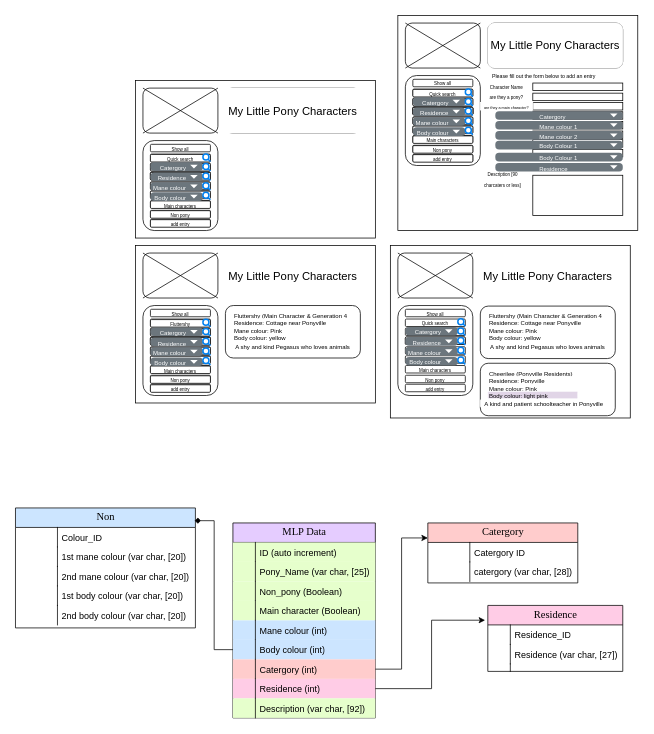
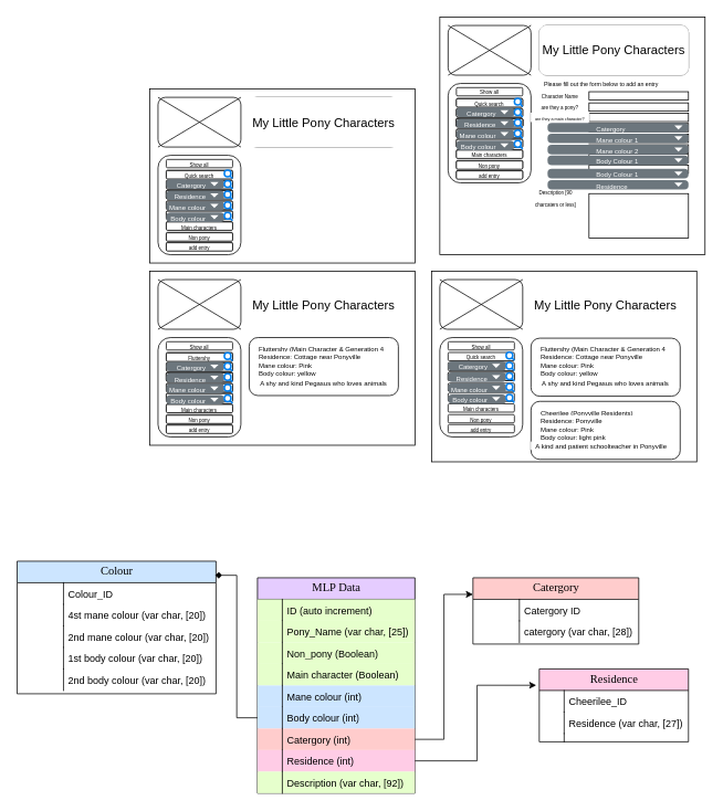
- <mxCell id="235" value="&lt;font style=&quot;font-size: 8px;&quot;&gt;Body colour: light pink&lt;/font&gt;" style="rounded=1;whiteSpace=wrap;html=1;strokeColor=#ffffff;align=left;fillColor=#e1d5e7;" vertex="1" parent="1"><mxGeometry x="650" y="521.5" width="120" height="10" as="geometry" /></mxCell>
+ <mxCell id="235" value="&lt;font style=&quot;font-size: 8px;&quot;&gt;Body colour: light pink&lt;/font&gt;" style="rounded=1;whiteSpace=wrap;html=1;strokeColor=#ffffff;align=left;" vertex="1" parent="1"><mxGeometry x="650" y="521.5" width="120" height="10" as="geometry" /></mxCell>
- <mxCell id="28" value="Non" style="swimlane;html=1;fontStyle=0;childLayout=stackLayout;horizontal=1;startSize=26;fillColor=#CCE5FF;horizontalStack=0;resizeParent=1;resizeLast=0;collapsible=1;marginBottom=0;swimlaneFillColor=#ffffff;align=center;rounded=0;shadow=0;comic=0;labelBackgroundColor=none;strokeWidth=1;fontFamily=Verdana;fontSize=14" vertex="1" parent="1"><mxGeometry y="677" width="240" height="160" as="geometry" x="20" /></mxCell>
+ <mxCell id="28" value="Colour" style="swimlane;html=1;fontStyle=0;childLayout=stackLayout;horizontal=1;startSize=26;fillColor=#CCE5FF;horizontalStack=0;resizeParent=1;resizeLast=0;collapsible=1;marginBottom=0;swimlaneFillColor=#ffffff;align=center;rounded=0;shadow=0;comic=0;labelBackgroundColor=none;strokeWidth=1;fontFamily=Verdana;fontSize=14" vertex="1" parent="1"><mxGeometry y="677" width="240" height="160" as="geometry" x="20" /></mxCell>
- <mxCell id="31" value="1st mane colour (var char, [20])" style="shape=partialRectangle;top=0;left=0;right=0;bottom=0;html=1;align=left;verticalAlign=top;fillColor=none;spacingLeft=60;spacingRight=4;whiteSpace=wrap;overflow=hidden;rotatable=0;points=[[0,0.5],[1,0.5]];portConstraint=eastwest;dropTarget=0;" vertex="1" parent="28"><mxGeometry y="52" width="240" height="26" as="geometry" /></mxCell>
+ <mxCell id="31" value="4st mane colour (var char, [20])" style="shape=partialRectangle;top=0;left=0;right=0;bottom=0;html=1;align=left;verticalAlign=top;fillColor=none;spacingLeft=60;spacingRight=4;whiteSpace=wrap;overflow=hidden;rotatable=0;points=[[0,0.5],[1,0.5]];portConstraint=eastwest;dropTarget=0;" vertex="1" parent="28"><mxGeometry y="52" width="240" height="26" as="geometry" /></mxCell>
- <mxCell id="22" value="Residence_ID" style="shape=partialRectangle;top=0;left=0;right=0;bottom=0;html=1;align=left;verticalAlign=top;fillColor=none;spacingLeft=34;spacingRight=4;whiteSpace=wrap;overflow=hidden;rotatable=0;points=[[0,0.5],[1,0.5]];portConstraint=eastwest;dropTarget=0;" vertex="1" parent="21"><mxGeometry y="26" width="180" height="26" as="geometry" /></mxCell>
+ <mxCell id="22" value="Cheerilee_ID" style="shape=partialRectangle;top=0;left=0;right=0;bottom=0;html=1;align=left;verticalAlign=top;fillColor=none;spacingLeft=34;spacingRight=4;whiteSpace=wrap;overflow=hidden;rotatable=0;points=[[0,0.5],[1,0.5]];portConstraint=eastwest;dropTarget=0;" vertex="1" parent="21"><mxGeometry y="26" width="180" height="26" as="geometry" /></mxCell>
